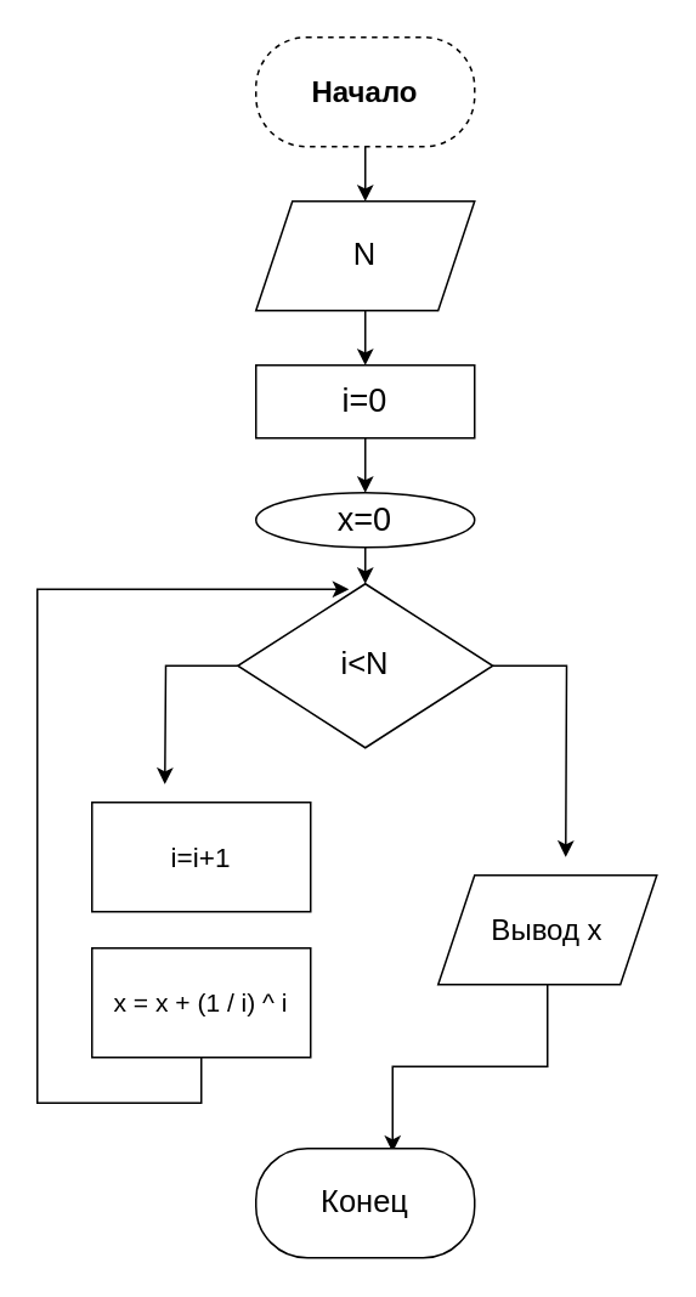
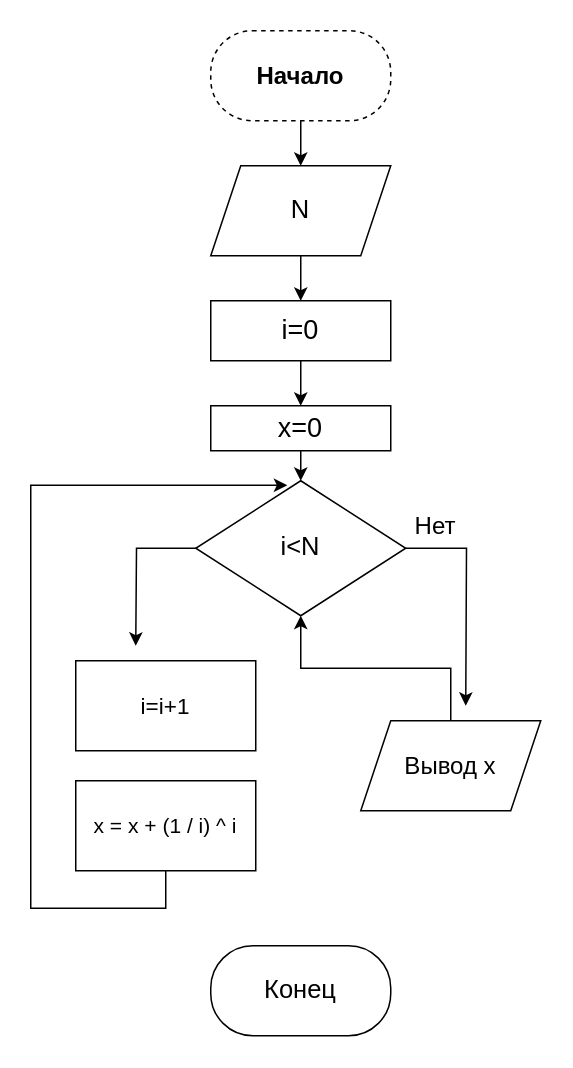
- <mxCell id="20" value="x=0" style="ellipse;whiteSpace=wrap;html=1;fontSize=18;" vertex="1" parent="1"><mxGeometry x="140" y="270" width="120" height="30" as="geometry" /></mxCell>
+ <mxCell id="20" value="x=0" style="rounded=0;whiteSpace=wrap;html=1;fontSize=18;" vertex="1" parent="1"><mxGeometry x="140" y="270" width="120" height="30" as="geometry" /></mxCell>
+ <mxCell id="12" value="Нет" style="text;html=1;strokeColor=none;fillColor=none;align=center;verticalAlign=middle;whiteSpace=wrap;rounded=0;labelBackgroundColor=none;fontSize=16;" vertex="1" parent="1"><mxGeometry x="270" y="340" width="40" height="20" as="geometry" /></mxCell>
- <mxCell id="9" style="edgeStyle=orthogonalEdgeStyle;rounded=0;orthogonalLoop=1;jettySize=auto;html=1;entryX=0.625;entryY=0.033;entryDx=0;entryDy=0;entryPerimeter=0;" edge="1" parent="1" source="10" target="11"><mxGeometry relative="1" as="geometry" /></mxCell>
+ <mxCell id="9" style="edgeStyle=orthogonalEdgeStyle;rounded=0;orthogonalLoop=1;jettySize=auto;html=1;" edge="1" parent="1" source="10" target="5"><mxGeometry relative="1" as="geometry" /></mxCell>
